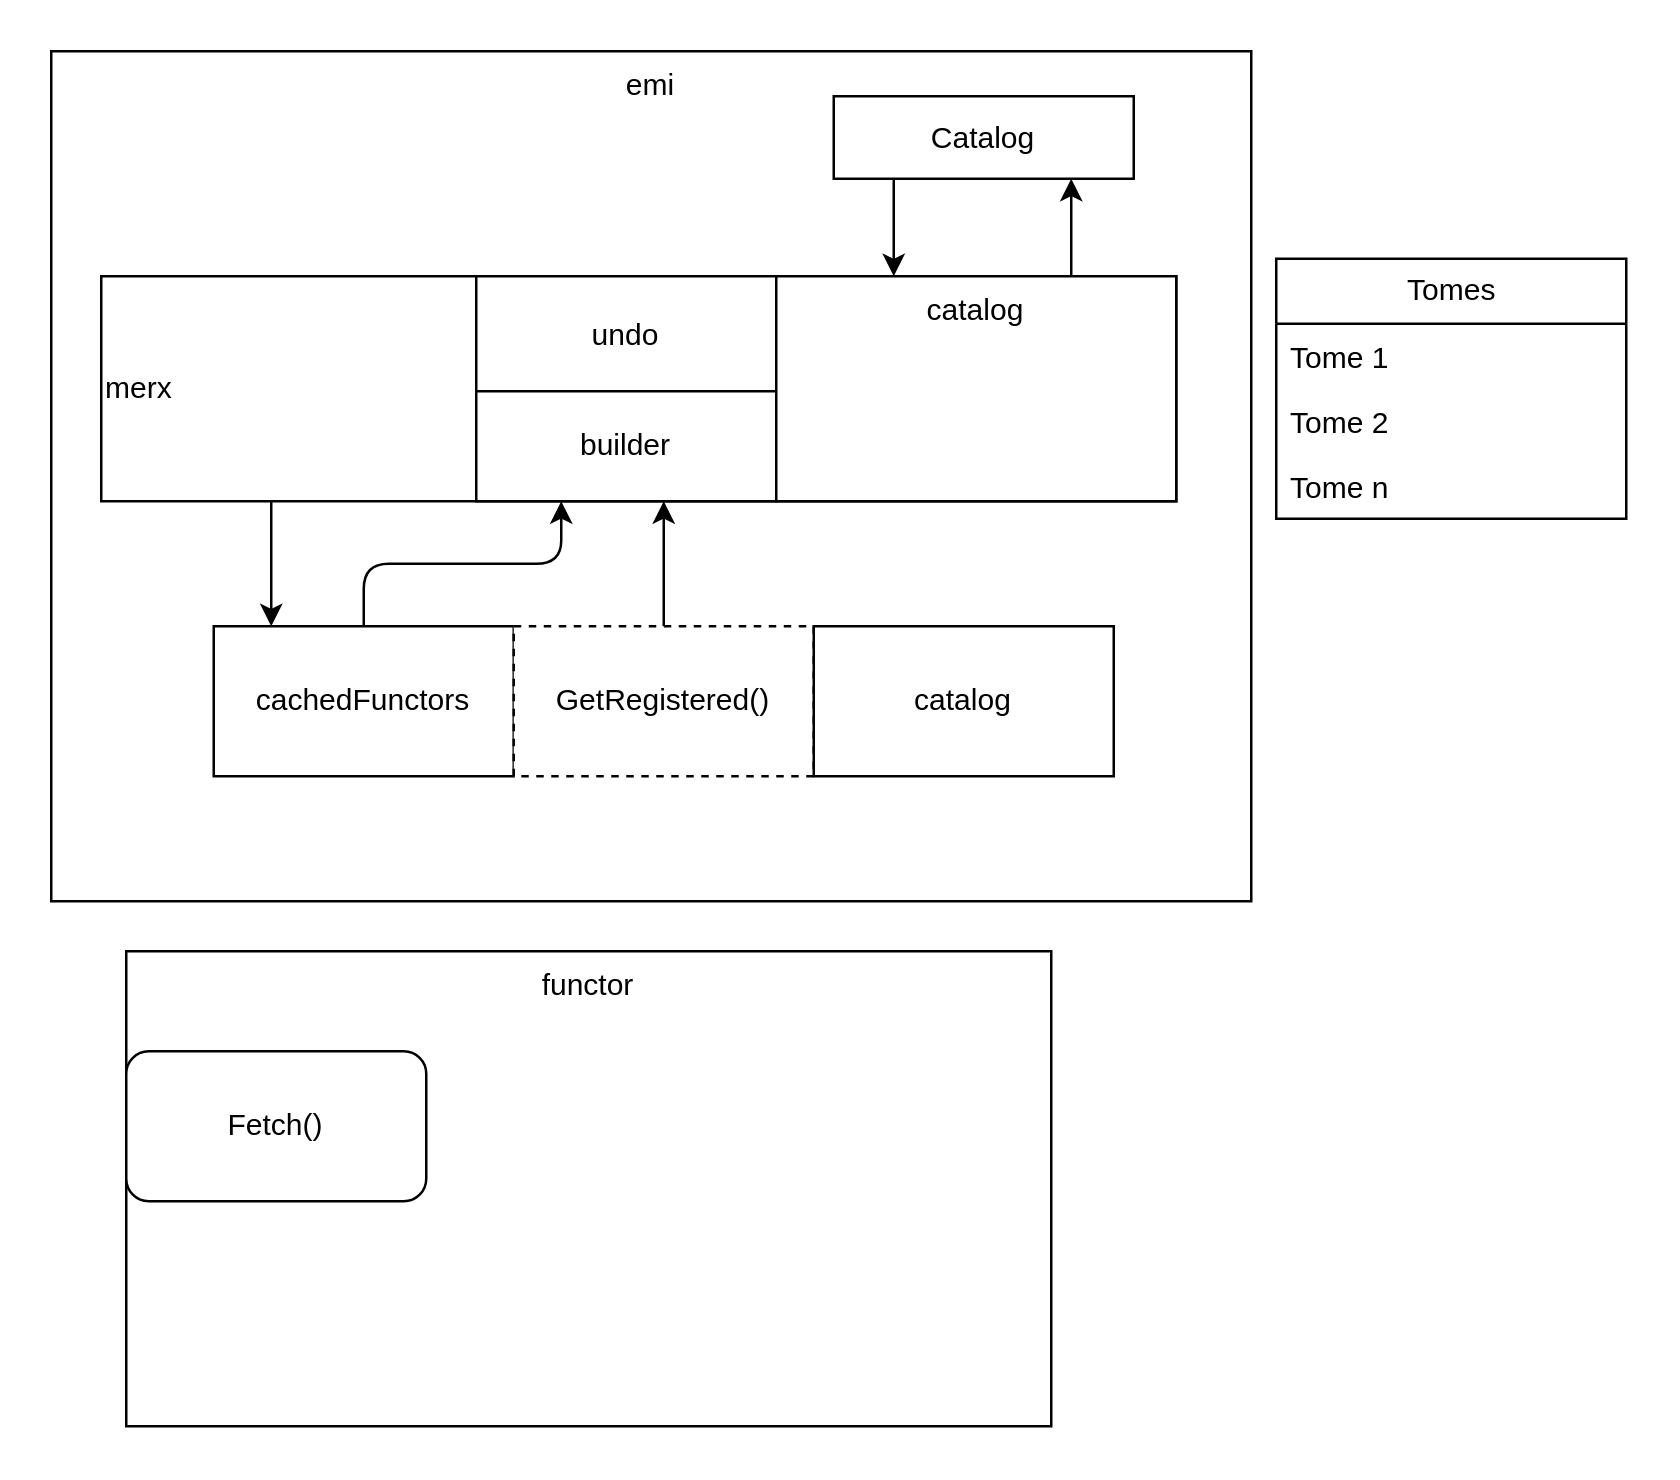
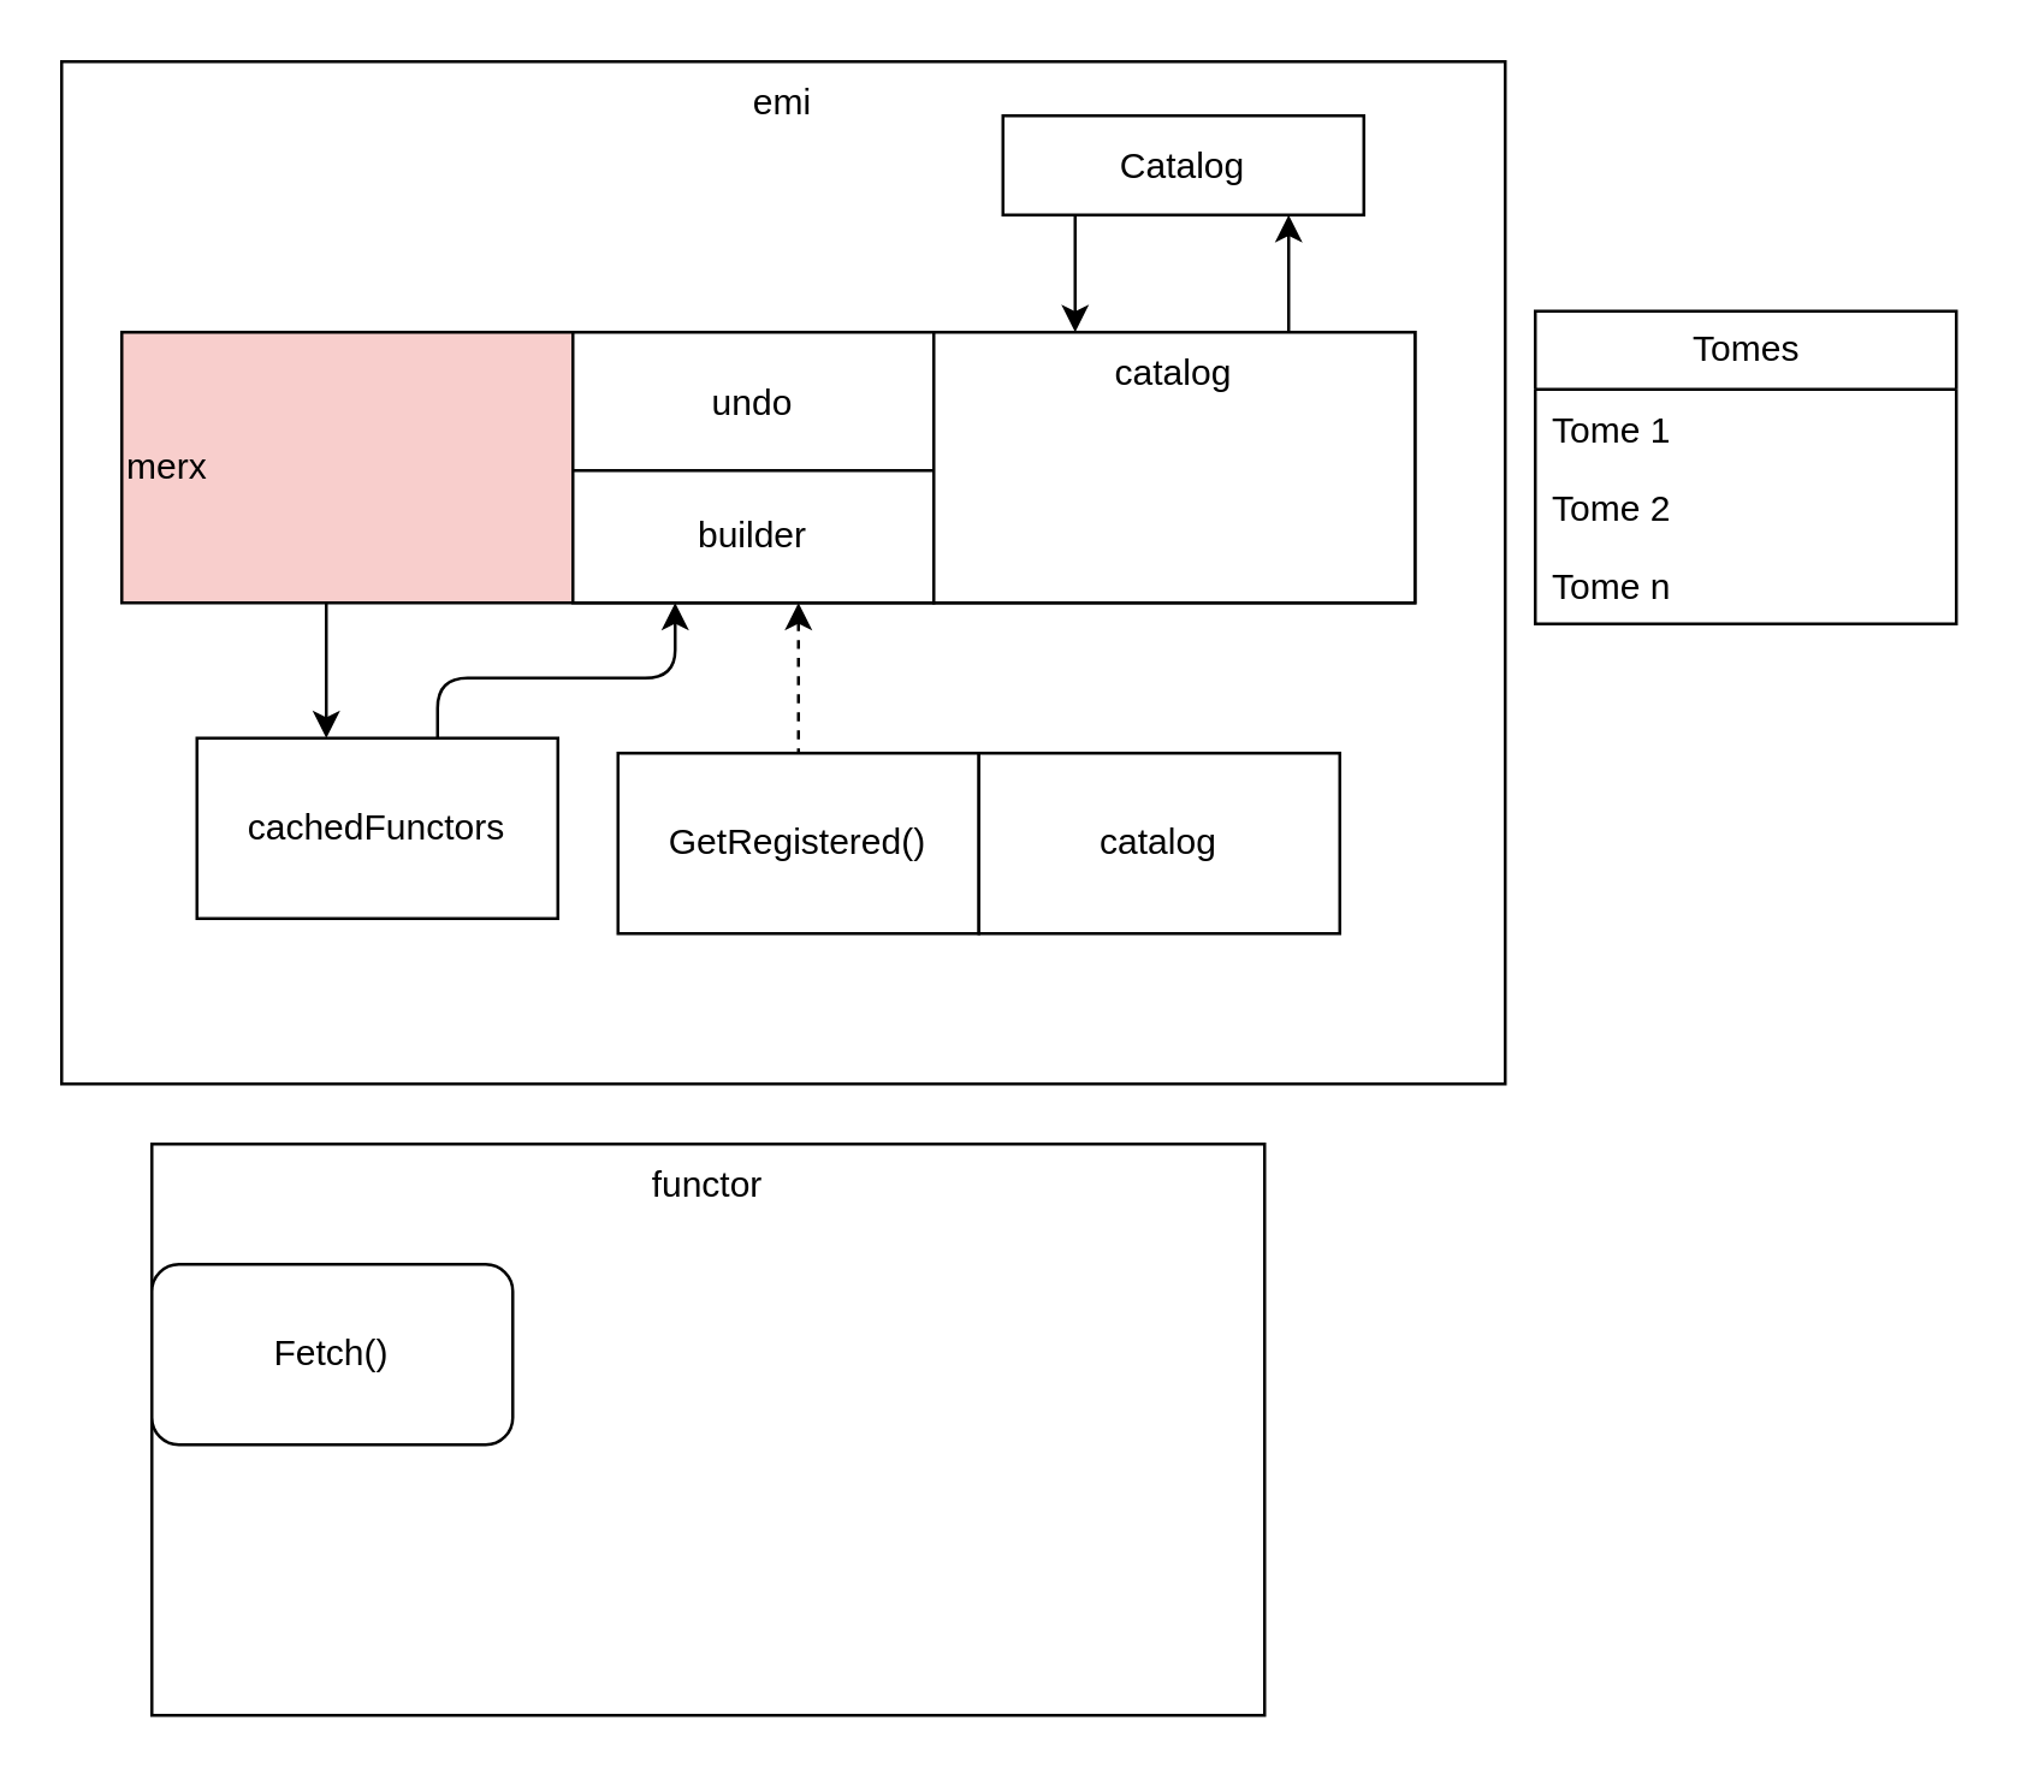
- <mxCell id="4" value="merx" style="rounded=0;whiteSpace=wrap;html=1;verticalAlign=middle;align=left;" vertex="1" parent="1"><mxGeometry x="40" y="110" width="430" height="90" as="geometry" /></mxCell>
+ <mxCell id="4" value="merx" style="rounded=0;whiteSpace=wrap;html=1;verticalAlign=middle;align=left;fillColor=#f8cecc;" vertex="1" parent="1"><mxGeometry x="40" y="110" width="430" height="90" as="geometry" /></mxCell>
- <mxCell id="13" style="edgeStyle=orthogonalEdgeStyle;html=1;endArrow=none;startArrow=classic;startFill=1;endFill=0;" edge="1" parent="1" source="11" target="14"><mxGeometry relative="1" as="geometry"><Array as="points"><mxPoint x="265" y="214" /><mxPoint x="265" y="214" /></Array><mxPoint x="250" y="200" as="sourcePoint" /></mxGeometry></mxCell>
+ <mxCell id="13" style="edgeStyle=orthogonalEdgeStyle;html=1;endArrow=none;startArrow=classic;startFill=1;endFill=0;dashed=1;" edge="1" parent="1" source="11" target="14"><mxGeometry relative="1" as="geometry"><Array as="points"><mxPoint x="265" y="214" /><mxPoint x="265" y="214" /></Array><mxPoint x="250" y="200" as="sourcePoint" /></mxGeometry></mxCell>
- <mxCell id="5" value="cachedFunctors" style="rounded=0;whiteSpace=wrap;html=1;" vertex="1" parent="1"><mxGeometry x="85" y="250" width="120" height="60" as="geometry" /></mxCell>
+ <mxCell id="5" value="cachedFunctors" style="rounded=0;whiteSpace=wrap;html=1;" vertex="1" parent="1"><mxGeometry x="65" y="245" width="120" height="60" as="geometry" /></mxCell>
- <mxCell id="14" value="GetRegistered()" style="rounded=0;whiteSpace=wrap;html=1;dashed=1;" vertex="1" parent="1"><mxGeometry x="205" y="250" width="120" height="60" as="geometry" /></mxCell>
+ <mxCell id="14" value="GetRegistered()" style="rounded=0;whiteSpace=wrap;html=1;" vertex="1" parent="1"><mxGeometry x="205" y="250" width="120" height="60" as="geometry" /></mxCell>
